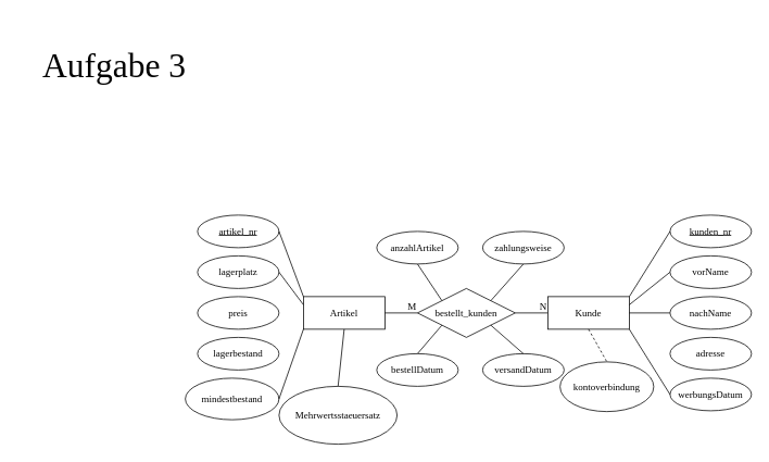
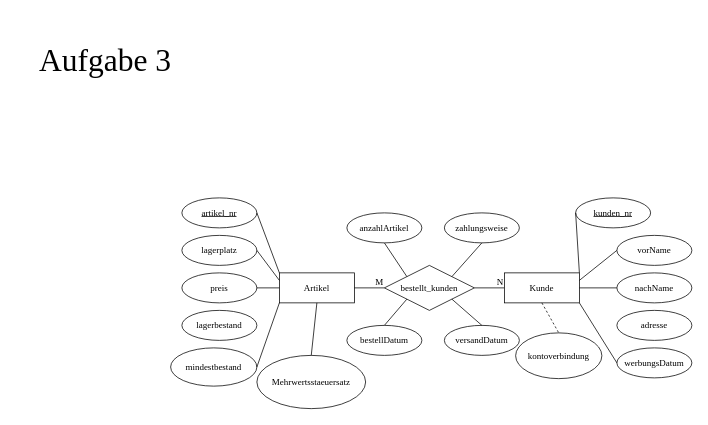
- <mxCell id="27" value="kunden_nr" style="ellipse;whiteSpace=wrap;html=1;align=center;fontStyle=4;fontFamily=CaskaydiaCove Nerd Font Mono;" vertex="1" parent="1"><mxGeometry x="822" y="263" width="100" height="40" as="geometry" /></mxCell>
+ <mxCell id="27" value="kunden_nr" style="ellipse;whiteSpace=wrap;html=1;align=center;fontStyle=4;fontFamily=CaskaydiaCove Nerd Font Mono;" vertex="1" parent="1"><mxGeometry x="767" y="263" width="100" height="40" as="geometry" /></mxCell>
+ <mxCell id="9" value="" style="endArrow=none;html=1;rounded=0;exitX=1;exitY=0.5;exitDx=0;exitDy=0;entryX=0;entryY=0.5;entryDx=0;entryDy=0;fontFamily=CaskaydiaCove Nerd Font Mono;" edge="1" parent="1" source="4" target="3"><mxGeometry relative="1" as="geometry"><mxPoint x="282" y="383" as="sourcePoint" /><mxPoint x="362" y="383" as="targetPoint" /></mxGeometry></mxCell>
